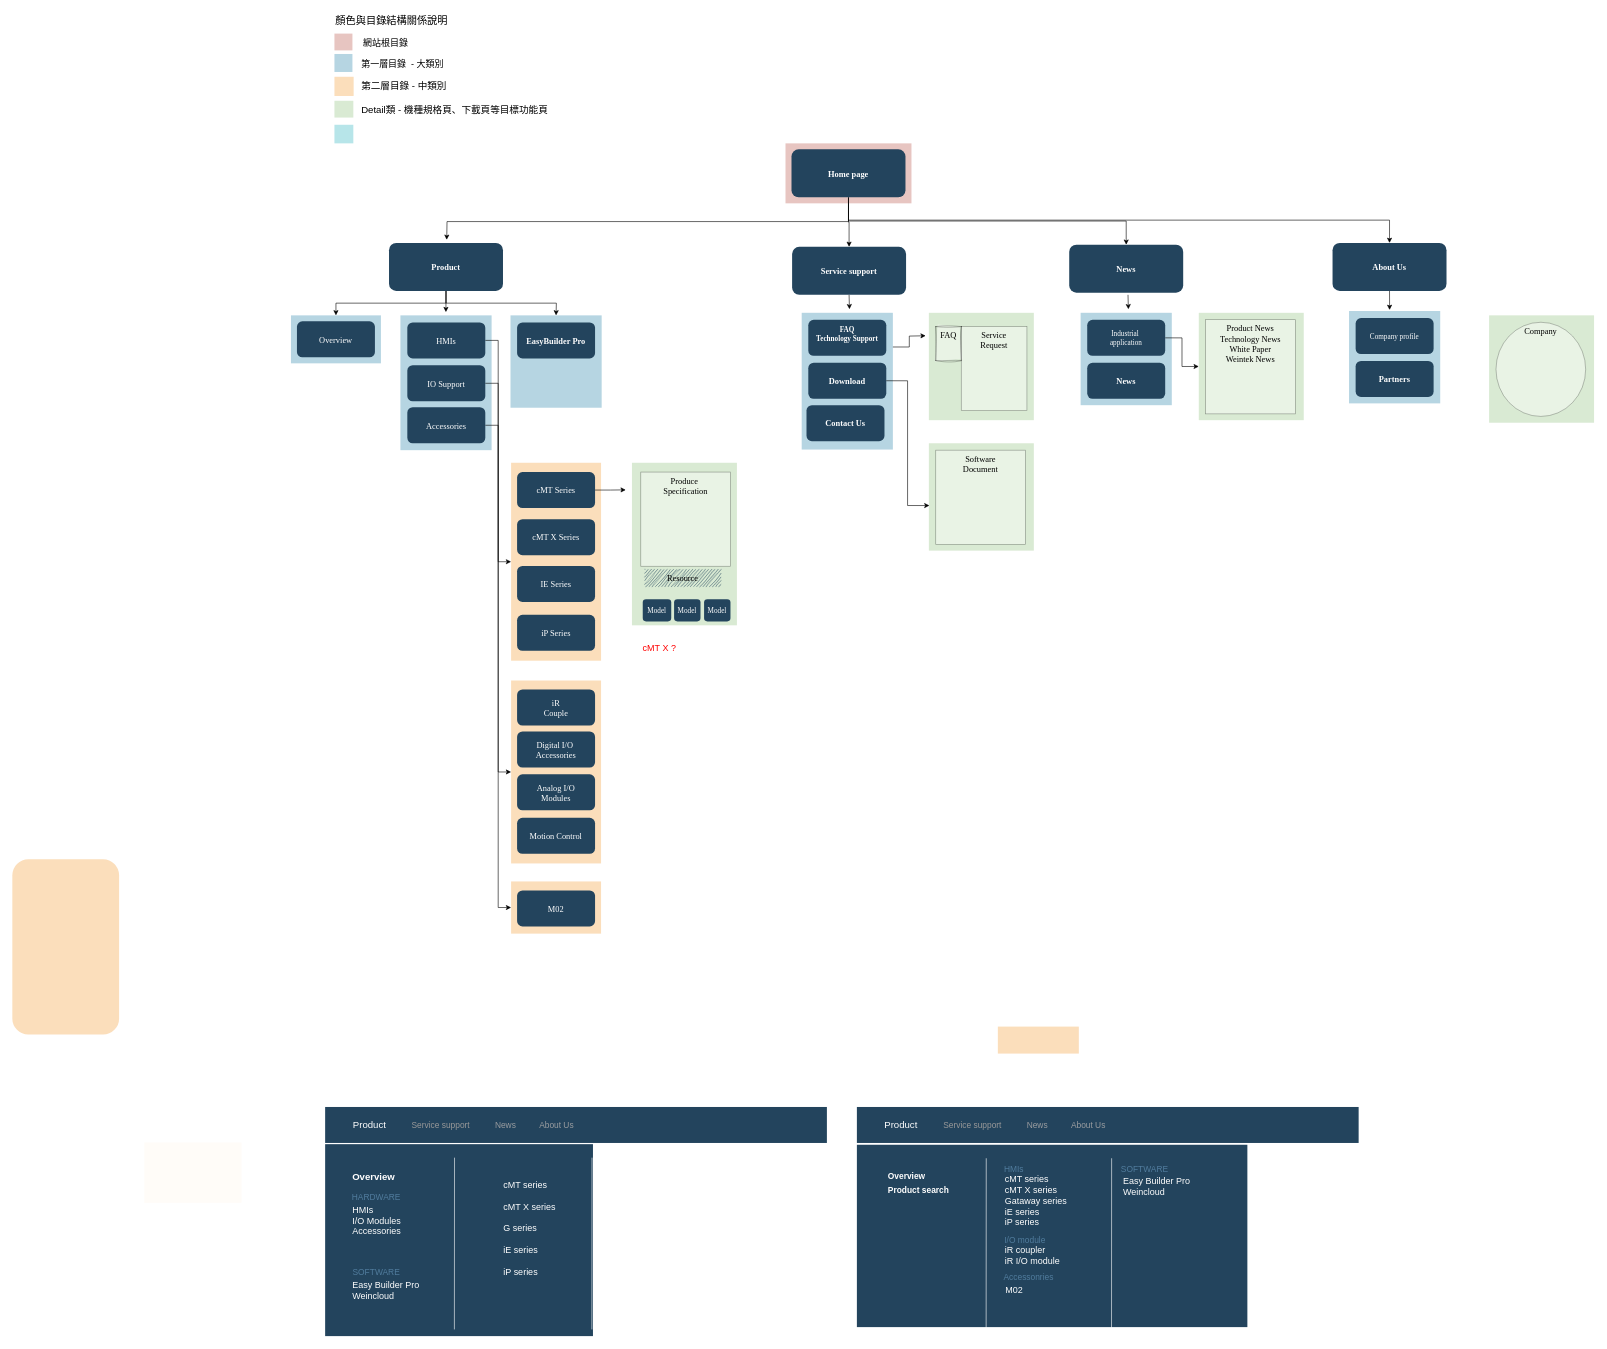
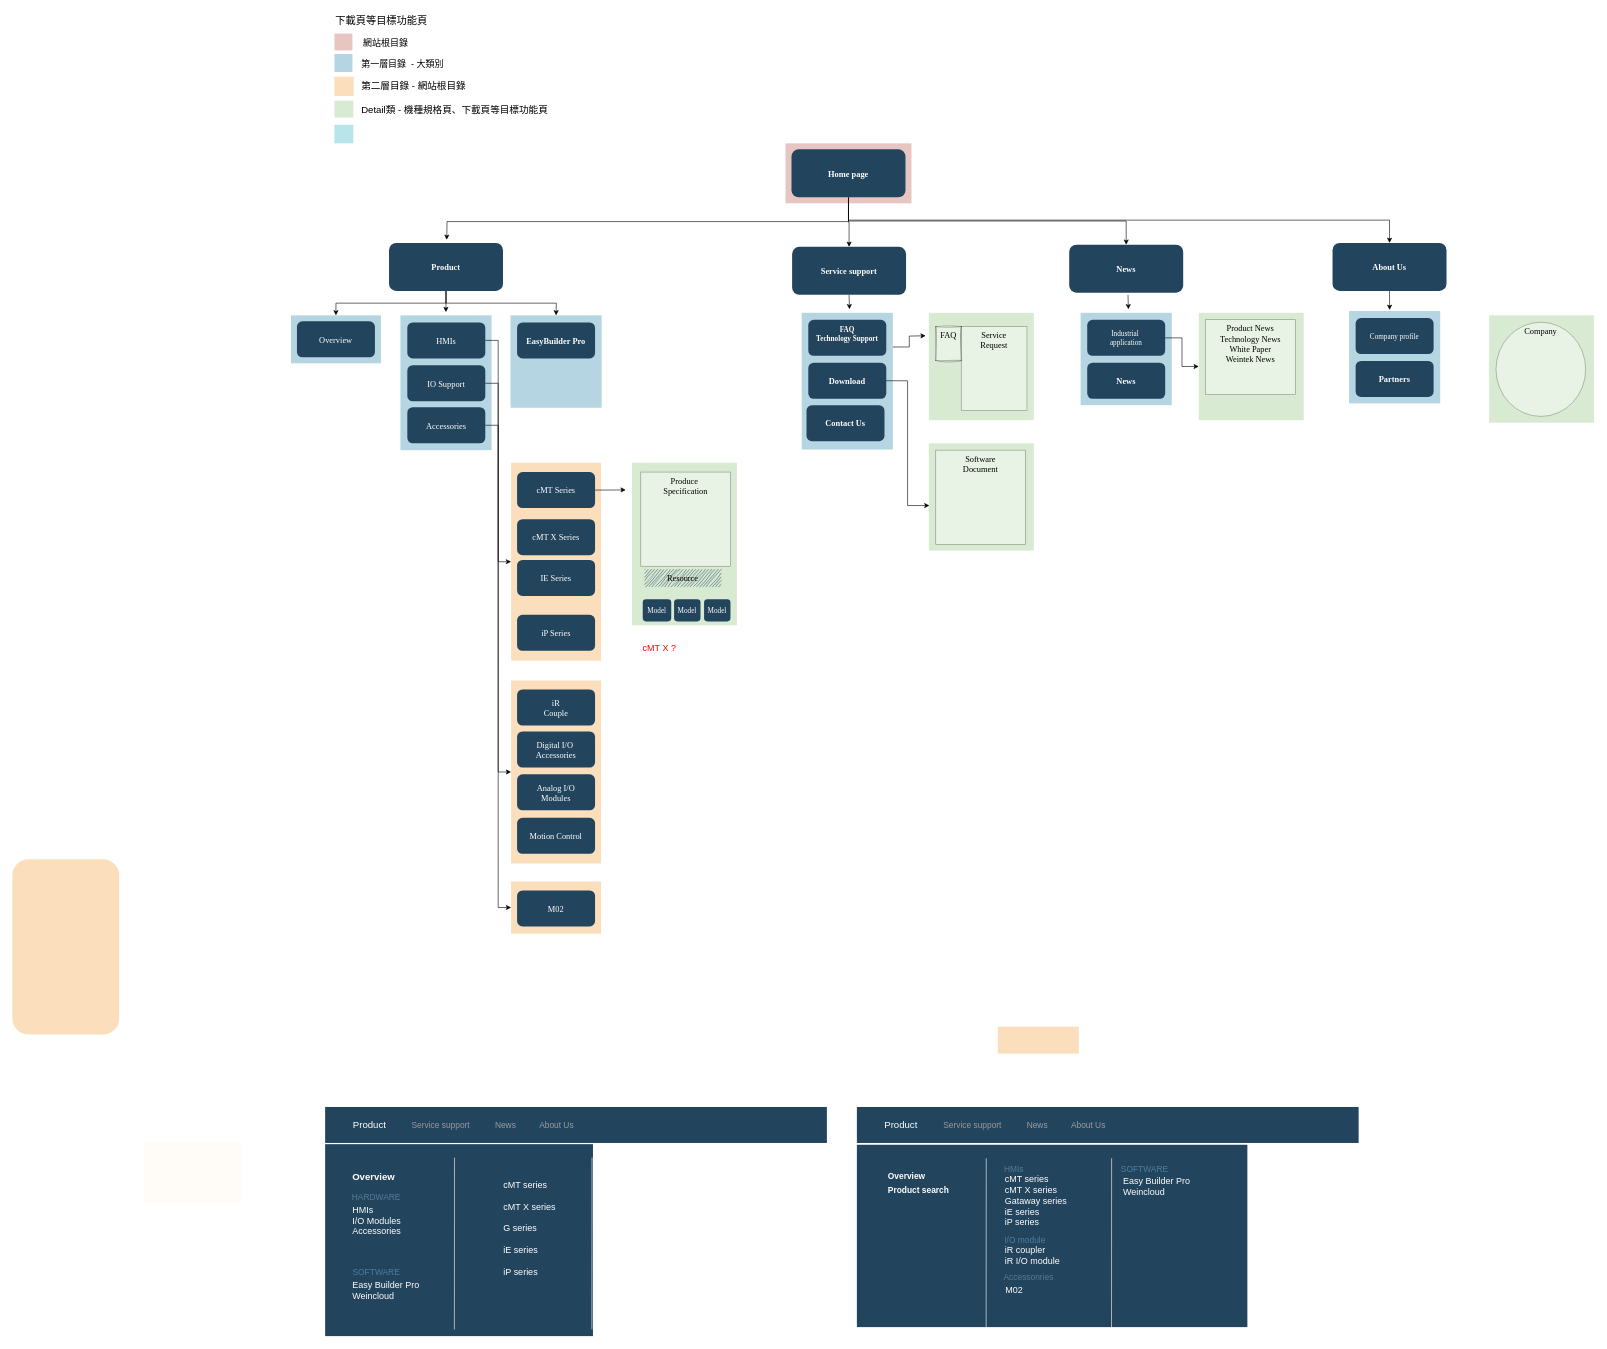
- <mxCell id="48" value="顏色與目錄結構關係說明" style="text;html=1;align=left;verticalAlign=middle;whiteSpace=wrap;rounded=0;fontSize=17;" vertex="1" parent="1"><mxGeometry x="557" y="20" width="281.5" height="30" as="geometry" /></mxCell>
+ <mxCell id="48" value="下載頁等目標功能頁" style="text;html=1;align=left;verticalAlign=middle;whiteSpace=wrap;rounded=0;fontSize=17;" vertex="1" parent="1"><mxGeometry x="557" y="20" width="281.5" height="30" as="geometry" /></mxCell>
- <mxCell id="47" value="第二層目錄 - 中類別" style="text;html=1;align=left;verticalAlign=middle;whiteSpace=wrap;rounded=0;fontSize=16;" vertex="1" parent="1"><mxGeometry x="600" y="127.5" width="241.5" height="30" as="geometry" /></mxCell>
+ <mxCell id="47" value="第二層目錄 - 網站根目錄" style="text;html=1;align=left;verticalAlign=middle;whiteSpace=wrap;rounded=0;fontSize=16;" vertex="1" parent="1"><mxGeometry x="600" y="127.5" width="241.5" height="30" as="geometry" /></mxCell>
- <mxCell id="79" value="Product News&#10;Technology News&#10;White Paper&#10;Weintek News" style="rounded=0;fillColor=#FFFFFF;gradientColor=none;strokeColor=default;fontColor=#000000;fontStyle=0;fontFamily=Tahoma;fontSize=14;align=center;horizontal=1;verticalAlign=top;glass=0;shadow=0;textShadow=0;opacity=40;" vertex="1" parent="1"><mxGeometry x="2009.5" y="532.5" width="149.5" height="157" as="geometry" /></mxCell>
+ <mxCell id="79" value="Product News&#10;Technology News&#10;White Paper&#10;Weintek News" style="rounded=0;fillColor=#FFFFFF;gradientColor=none;strokeColor=default;fontColor=#000000;fontStyle=0;fontFamily=Tahoma;fontSize=14;align=center;horizontal=1;verticalAlign=top;glass=0;shadow=0;textShadow=0;opacity=40;" vertex="1" parent="1"><mxGeometry x="2009.5" y="532.5" width="149.5" height="125" as="geometry" /></mxCell>
- <mxCell id="24" value="IE Series" style="rounded=1;fillColor=#23445D;gradientColor=none;strokeColor=none;fontColor=#FFFFFF;fontStyle=0;fontFamily=Tahoma;fontSize=14" parent="1" vertex="1"><mxGeometry x="861.5" y="943" width="130" height="60" as="geometry" /></mxCell>
+ <mxCell id="24" value="IE Series" style="rounded=1;fillColor=#23445D;gradientColor=none;strokeColor=none;fontColor=#FFFFFF;fontStyle=0;fontFamily=Tahoma;fontSize=14" parent="1" vertex="1"><mxGeometry x="861.5" y="933" width="130" height="60" as="geometry" /></mxCell>
